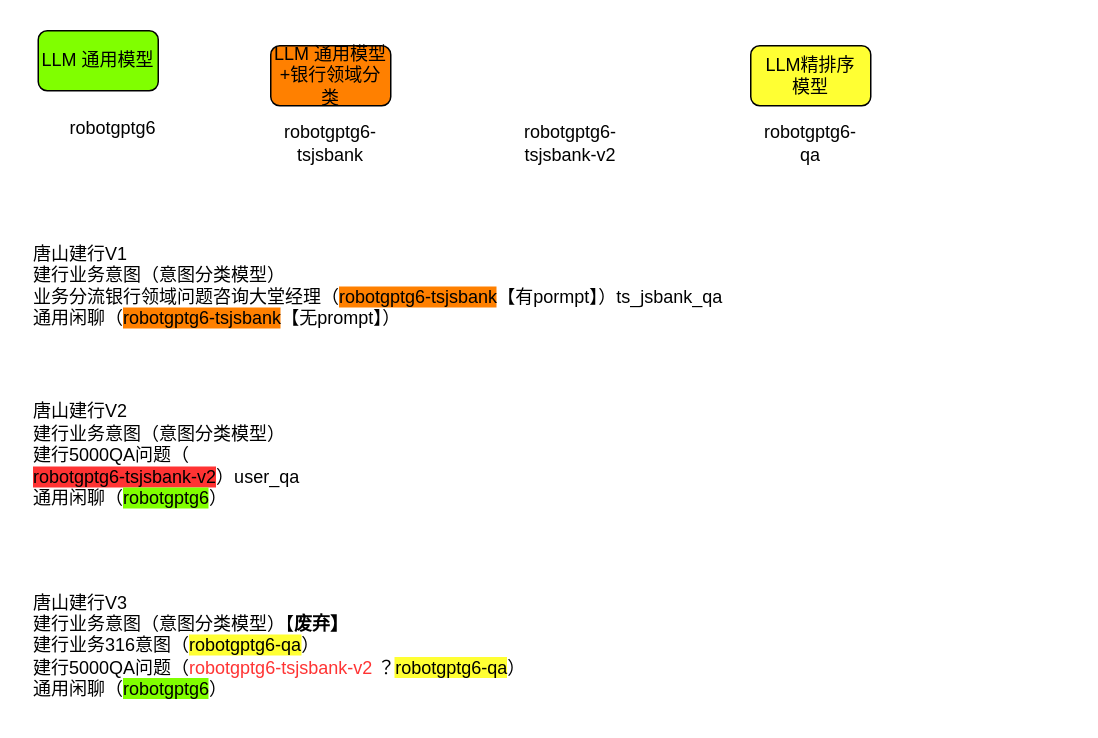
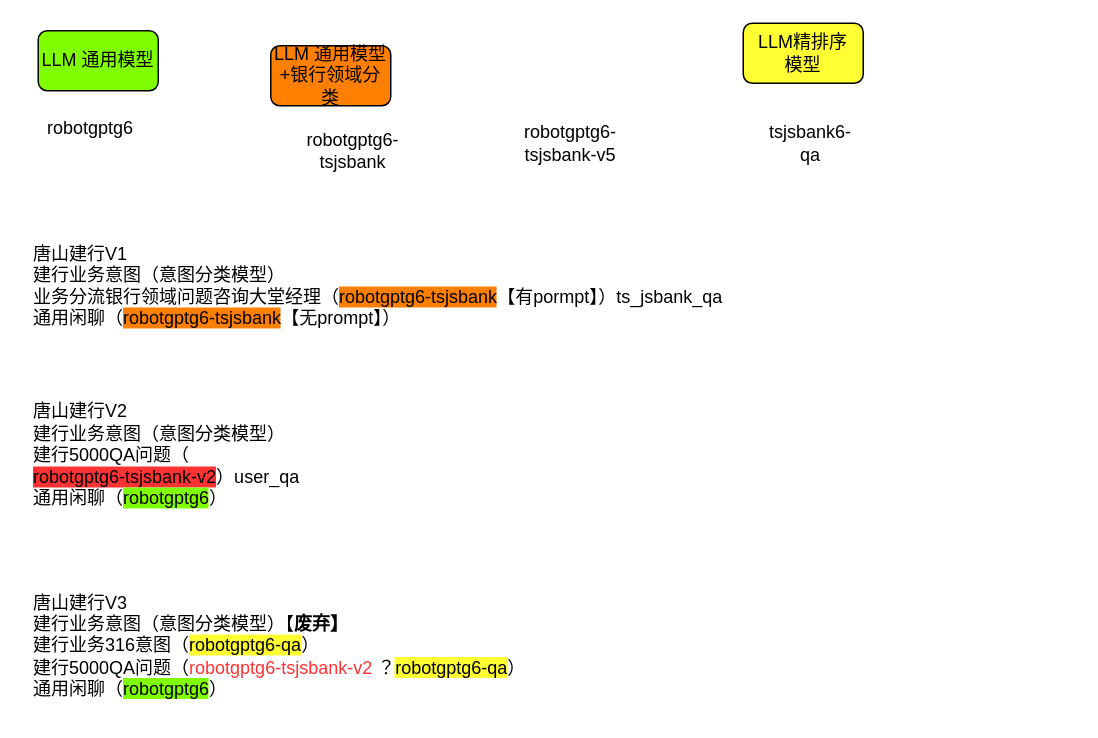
- <mxCell id="2" value="LLM精排序&lt;br&gt;模型" style="rounded=1;whiteSpace=wrap;html=1;fillColor=#FFFF33;" vertex="1" parent="1"><mxGeometry x="500" y="30" width="80" height="40" as="geometry" /></mxCell>
+ <mxCell id="2" value="LLM精排序&lt;br&gt;模型" style="rounded=1;whiteSpace=wrap;html=1;fillColor=#FFFF33;" vertex="1" parent="1"><mxGeometry x="495" y="15" width="80" height="40" as="geometry" /></mxCell>
- <mxCell id="10" value="robotgptg6" style="text;html=1;strokeColor=none;fillColor=none;align=center;verticalAlign=middle;whiteSpace=wrap;rounded=0;" vertex="1" parent="1"><mxGeometry x="45" y="70" width="60" height="30" as="geometry" /></mxCell>
+ <mxCell id="10" value="robotgptg6" style="text;html=1;strokeColor=none;fillColor=none;align=center;verticalAlign=middle;whiteSpace=wrap;rounded=0;" vertex="1" parent="1"><mxGeometry x="30" y="70" width="60" height="30" as="geometry" /></mxCell>
- <mxCell id="8" value="robotgptg6-tsjsbank" style="text;html=1;strokeColor=none;fillColor=none;align=center;verticalAlign=middle;whiteSpace=wrap;rounded=0;" vertex="1" parent="1"><mxGeometry x="190" y="80" width="60" height="30" as="geometry" /></mxCell>
+ <mxCell id="8" value="robotgptg6-tsjsbank" style="text;html=1;strokeColor=none;fillColor=none;align=center;verticalAlign=middle;whiteSpace=wrap;rounded=0;" vertex="1" parent="1"><mxGeometry x="205" y="85" width="60" height="30" as="geometry" /></mxCell>
- <mxCell id="9" value="robotgptg6-tsjsbank-v2" style="text;html=1;strokeColor=none;fillColor=none;align=center;verticalAlign=middle;whiteSpace=wrap;rounded=0;" vertex="1" parent="1"><mxGeometry x="350" y="80" width="60" height="30" as="geometry" /></mxCell>
+ <mxCell id="9" value="robotgptg6-tsjsbank-v5" style="text;html=1;strokeColor=none;fillColor=none;align=center;verticalAlign=middle;whiteSpace=wrap;rounded=0;" vertex="1" parent="1"><mxGeometry x="350" y="80" width="60" height="30" as="geometry" /></mxCell>
- <mxCell id="11" value="robotgptg6-qa" style="text;html=1;strokeColor=none;fillColor=none;align=center;verticalAlign=middle;whiteSpace=wrap;rounded=0;" vertex="1" parent="1"><mxGeometry x="510" y="80" width="60" height="30" as="geometry" /></mxCell>
+ <mxCell id="11" value="tsjsbank6-qa" style="text;html=1;strokeColor=none;fillColor=none;align=center;verticalAlign=middle;whiteSpace=wrap;rounded=0;" vertex="1" parent="1"><mxGeometry x="510" y="80" width="60" height="30" as="geometry" /></mxCell>
